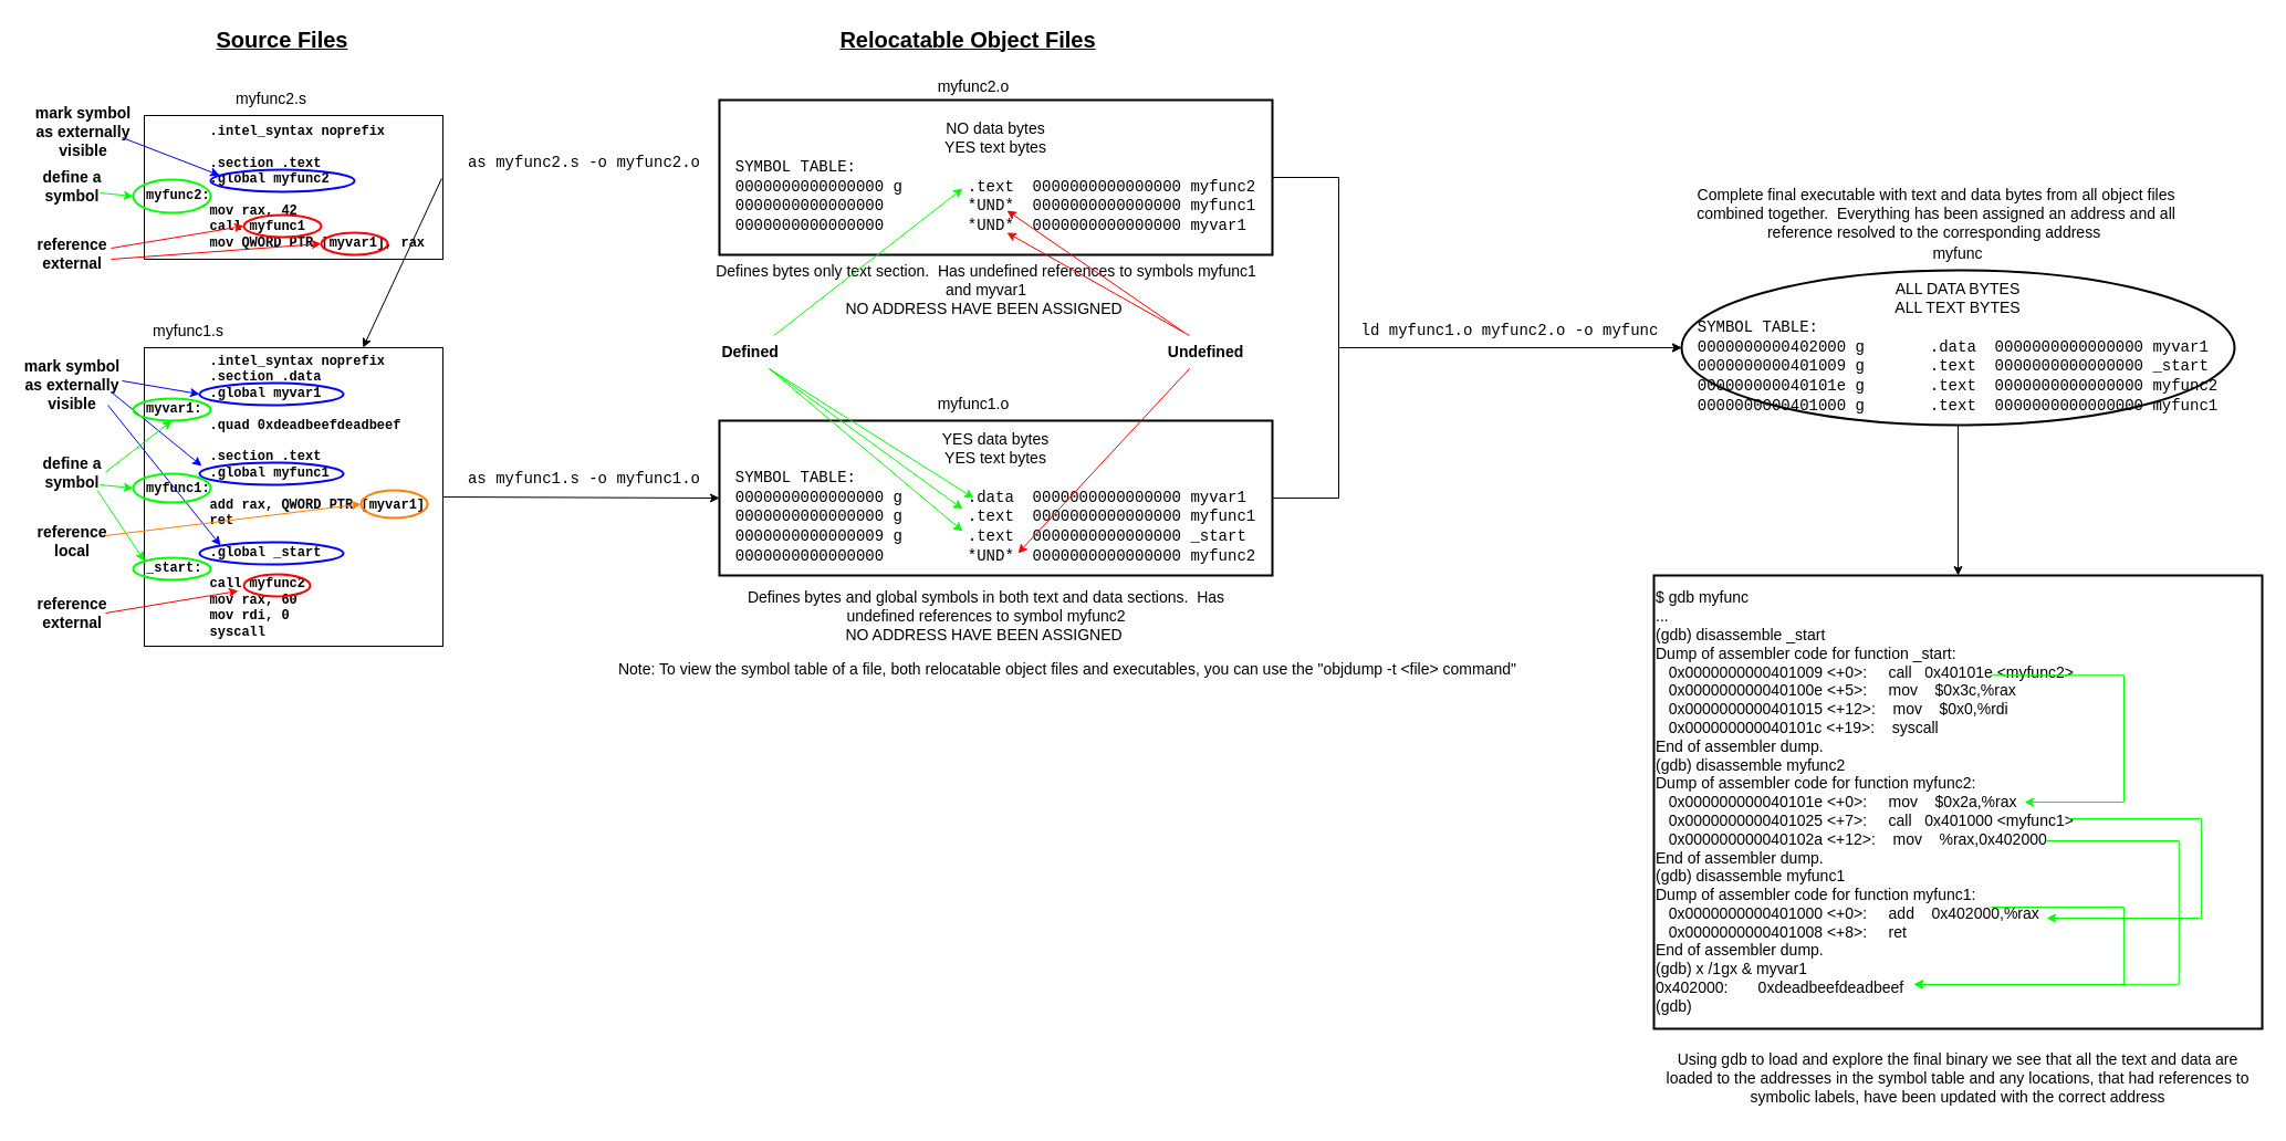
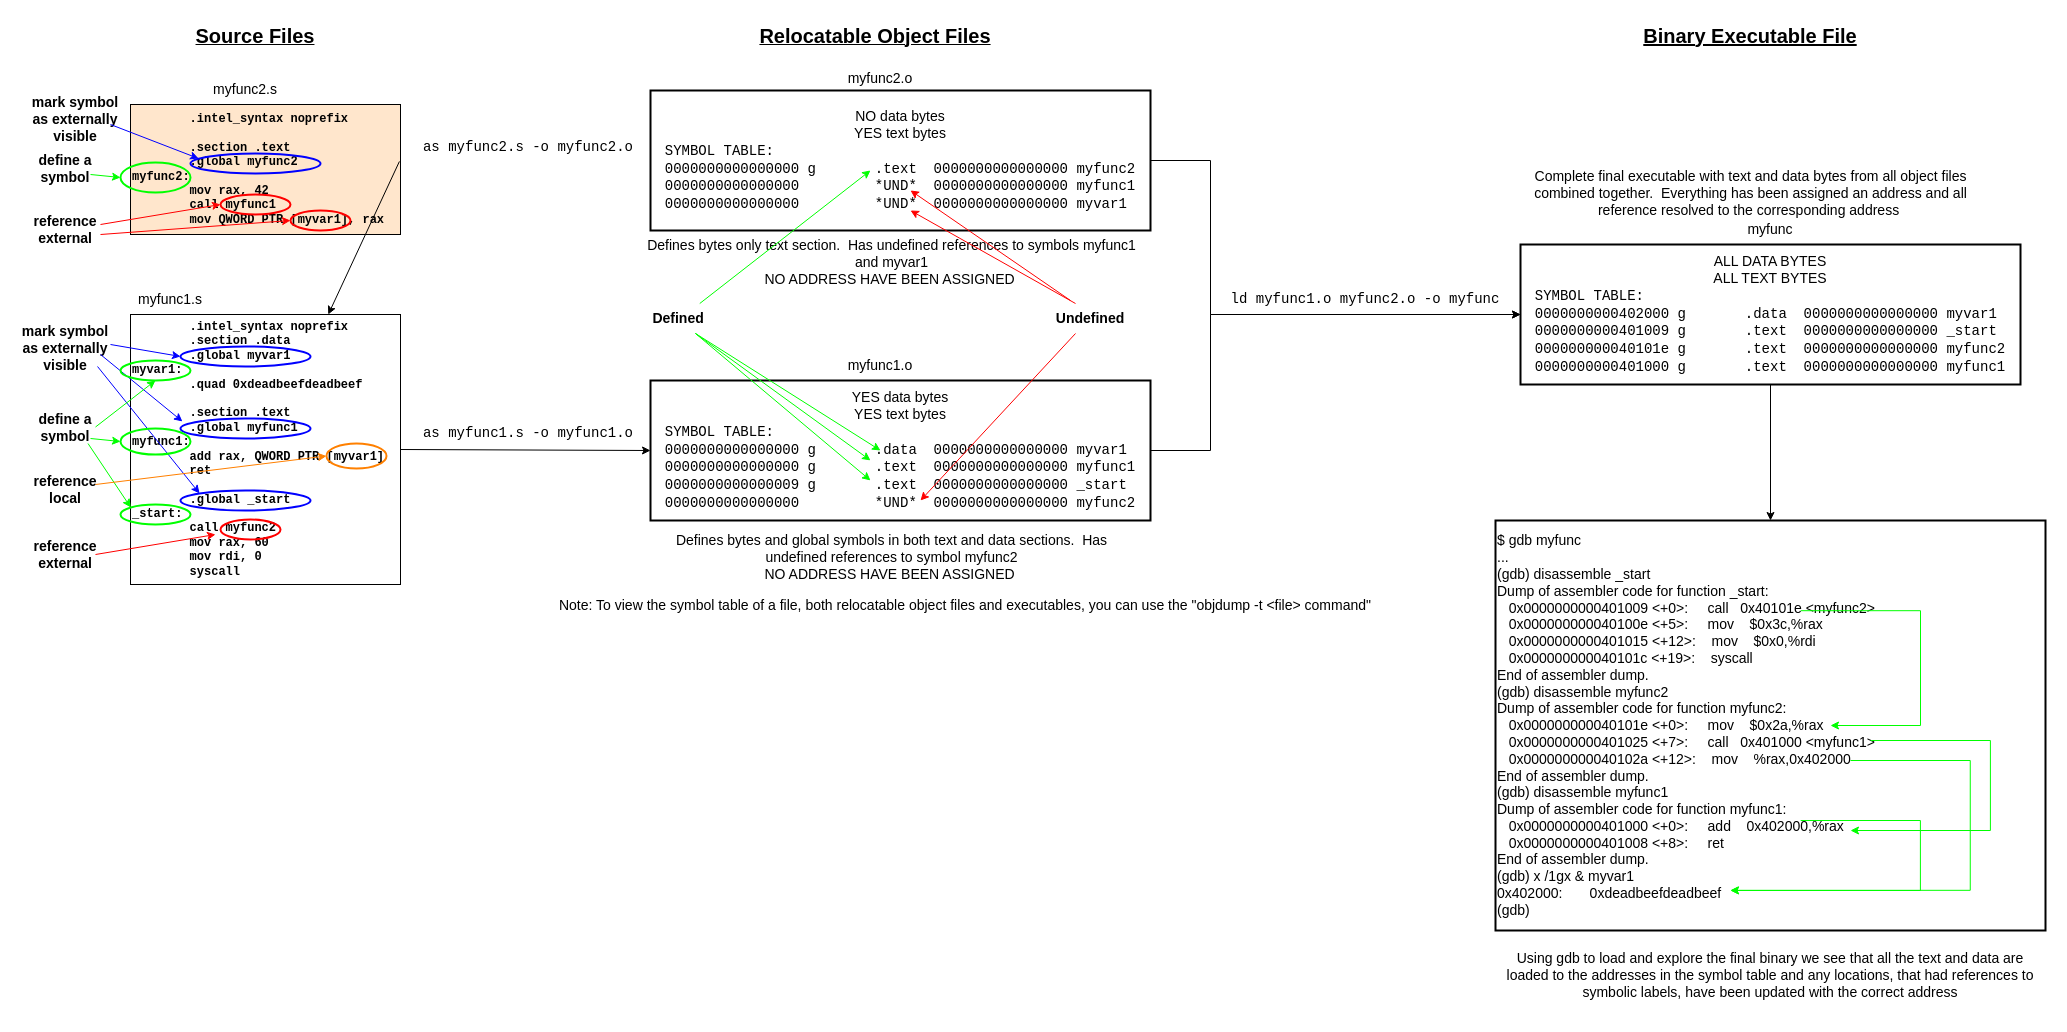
+ <mxCell id="54" value="&lt;span style=&quot;font-size: 20px;&quot;&gt;&lt;b&gt;&lt;u&gt;Binary Executable File&lt;/u&gt;&lt;/b&gt;&lt;/span&gt;" style="text;html=1;strokeColor=none;fillColor=none;align=center;verticalAlign=middle;whiteSpace=wrap;rounded=0;strokeWidth=2;fontFamily=Helvetica;fontSize=14;" vertex="1" parent="1"><mxGeometry x="1615" y="20" width="270" height="30" as="geometry" /></mxCell>
- <mxCell id="2" value="&lt;div&gt;&amp;nbsp; &amp;nbsp; &amp;nbsp; &amp;nbsp; .intel_syntax noprefix&lt;/div&gt;&lt;div&gt;&lt;br&gt;&lt;/div&gt;&lt;div&gt;&amp;nbsp; &amp;nbsp; &amp;nbsp; &amp;nbsp; .section .text&lt;/div&gt;&lt;div&gt;&amp;nbsp; &amp;nbsp; &amp;nbsp; &amp;nbsp; .global myfunc2&lt;/div&gt;&lt;div&gt;myfunc2:&lt;/div&gt;&lt;div&gt;&amp;nbsp; &amp;nbsp; &amp;nbsp; &amp;nbsp; mov rax, 42&lt;/div&gt;&lt;div&gt;&amp;nbsp; &amp;nbsp; &amp;nbsp; &amp;nbsp; call myfunc1&lt;/div&gt;&lt;div&gt;&amp;nbsp; &amp;nbsp; &amp;nbsp; &amp;nbsp; mov QWORD PTR [myvar1], rax&lt;/div&gt;" style="rounded=0;whiteSpace=wrap;html=1;align=left;fontFamily=Courier New;fontStyle=1" vertex="1" parent="1"><mxGeometry x="130" y="104" width="270" height="130" as="geometry" /></mxCell>
+ <mxCell id="2" value="&lt;div&gt;&amp;nbsp; &amp;nbsp; &amp;nbsp; &amp;nbsp; .intel_syntax noprefix&lt;/div&gt;&lt;div&gt;&lt;br&gt;&lt;/div&gt;&lt;div&gt;&amp;nbsp; &amp;nbsp; &amp;nbsp; &amp;nbsp; .section .text&lt;/div&gt;&lt;div&gt;&amp;nbsp; &amp;nbsp; &amp;nbsp; &amp;nbsp; .global myfunc2&lt;/div&gt;&lt;div&gt;myfunc2:&lt;/div&gt;&lt;div&gt;&amp;nbsp; &amp;nbsp; &amp;nbsp; &amp;nbsp; mov rax, 42&lt;/div&gt;&lt;div&gt;&amp;nbsp; &amp;nbsp; &amp;nbsp; &amp;nbsp; call myfunc1&lt;/div&gt;&lt;div&gt;&amp;nbsp; &amp;nbsp; &amp;nbsp; &amp;nbsp; mov QWORD PTR [myvar1], rax&lt;/div&gt;" style="rounded=0;whiteSpace=wrap;html=1;align=left;fontFamily=Courier New;fontStyle=1;fillColor=#ffe6cc;" vertex="1" parent="1"><mxGeometry x="130" y="104" width="270" height="130" as="geometry" /></mxCell>
- <mxCell id="48" value="ALL DATA BYTES&lt;br&gt;ALL TEXT BYTES&lt;br&gt;&lt;div style=&quot;text-align: left;&quot;&gt;&lt;div&gt;&lt;font face=&quot;Courier New&quot;&gt;SYMBOL TABLE:&lt;/font&gt;&lt;/div&gt;&lt;div&gt;&lt;font face=&quot;Courier New&quot;&gt;0000000000402000 g&amp;nbsp; &amp;nbsp; &amp;nbsp; &amp;nbsp;.data&amp;nbsp; 0000000000000000 myvar1&lt;/font&gt;&lt;/div&gt;&lt;div&gt;&lt;font face=&quot;Courier New&quot;&gt;0000000000401009 g&amp;nbsp; &amp;nbsp; &amp;nbsp; &amp;nbsp;.text&amp;nbsp; 0000000000000000 _start&lt;/font&gt;&lt;/div&gt;&lt;div&gt;&lt;font face=&quot;Courier New&quot;&gt;000000000040101e g&amp;nbsp; &amp;nbsp; &amp;nbsp; &amp;nbsp;.text&amp;nbsp; 0000000000000000 myfunc2&lt;/font&gt;&lt;/div&gt;&lt;div&gt;&lt;font face=&quot;Courier New&quot;&gt;0000000000401000 g&amp;nbsp; &amp;nbsp; &amp;nbsp; &amp;nbsp;.text&amp;nbsp; 0000000000000000 myfunc1&lt;/font&gt;&lt;/div&gt;&lt;/div&gt;" style="ellipse;whiteSpace=wrap;html=1;strokeColor=#000000;strokeWidth=2;fontFamily=Helvetica;fontSize=14;fillColor=none;" vertex="1" parent="1"><mxGeometry x="1520" y="244" width="500" height="140" as="geometry" /></mxCell>
+ <mxCell id="48" value="ALL DATA BYTES&lt;br&gt;ALL TEXT BYTES&lt;br&gt;&lt;div style=&quot;text-align: left;&quot;&gt;&lt;div&gt;&lt;font face=&quot;Courier New&quot;&gt;SYMBOL TABLE:&lt;/font&gt;&lt;/div&gt;&lt;div&gt;&lt;font face=&quot;Courier New&quot;&gt;0000000000402000 g&amp;nbsp; &amp;nbsp; &amp;nbsp; &amp;nbsp;.data&amp;nbsp; 0000000000000000 myvar1&lt;/font&gt;&lt;/div&gt;&lt;div&gt;&lt;font face=&quot;Courier New&quot;&gt;0000000000401009 g&amp;nbsp; &amp;nbsp; &amp;nbsp; &amp;nbsp;.text&amp;nbsp; 0000000000000000 _start&lt;/font&gt;&lt;/div&gt;&lt;div&gt;&lt;font face=&quot;Courier New&quot;&gt;000000000040101e g&amp;nbsp; &amp;nbsp; &amp;nbsp; &amp;nbsp;.text&amp;nbsp; 0000000000000000 myfunc2&lt;/font&gt;&lt;/div&gt;&lt;div&gt;&lt;font face=&quot;Courier New&quot;&gt;0000000000401000 g&amp;nbsp; &amp;nbsp; &amp;nbsp; &amp;nbsp;.text&amp;nbsp; 0000000000000000 myfunc1&lt;/font&gt;&lt;/div&gt;&lt;/div&gt;" style="rounded=0;whiteSpace=wrap;html=1;strokeColor=#000000;strokeWidth=2;fontFamily=Helvetica;fontSize=14;fillColor=none;" vertex="1" parent="1"><mxGeometry x="1520" y="244" width="500" height="140" as="geometry" /></mxCell>
